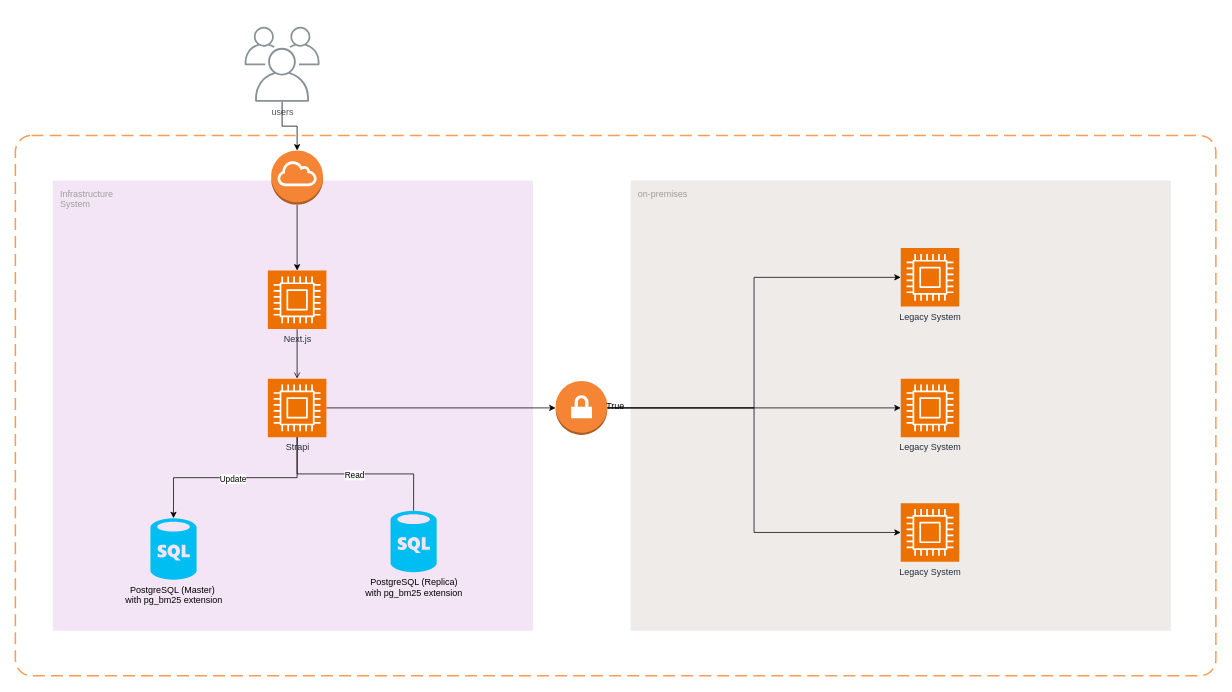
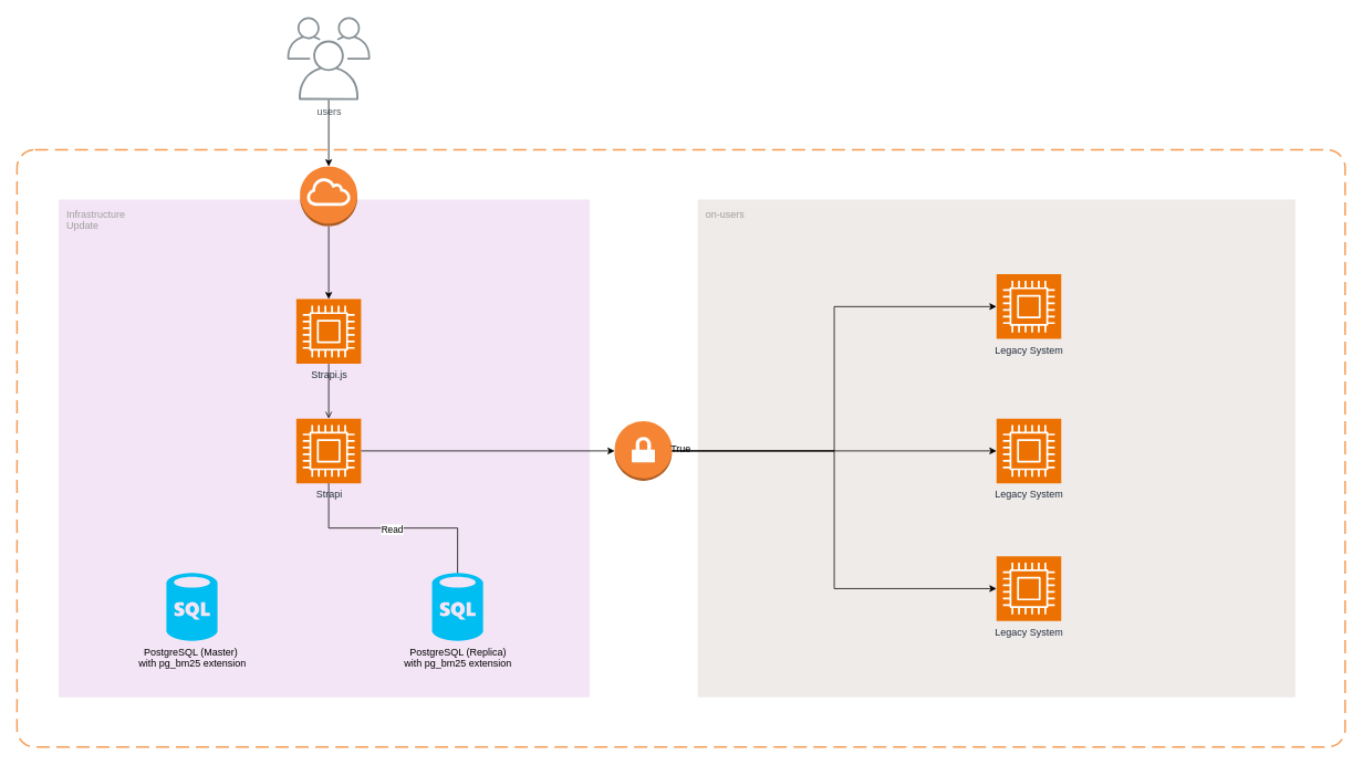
- <mxCell id="23" value="users" style="sketch=0;outlineConnect=0;gradientColor=none;fontColor=#545B64;strokeColor=none;fillColor=#879196;dashed=0;verticalLabelPosition=bottom;verticalAlign=top;align=center;html=1;fontSize=12;fontStyle=0;aspect=fixed;shape=mxgraph.aws4.illustration_users;pointerEvents=1" parent="1" vertex="1"><mxGeometry x="325.5" y="35" width="100" height="100" as="geometry" /></mxCell>
+ <mxCell id="23" value="users" style="sketch=0;outlineConnect=0;gradientColor=none;fontColor=#545B64;strokeColor=none;fillColor=#879196;dashed=0;verticalLabelPosition=bottom;verticalAlign=top;align=center;html=1;fontSize=12;fontStyle=0;aspect=fixed;shape=mxgraph.aws4.illustration_users;pointerEvents=1" parent="1" vertex="1"><mxGeometry x="345.5" y="20" width="100" height="100" as="geometry" /></mxCell>
- <mxCell id="2" value="on-premises" style="sketch=0;points=[[0,0,0],[0.25,0,0],[0.5,0,0],[0.75,0,0],[1,0,0],[1,0.25,0],[1,0.5,0],[1,0.75,0],[1,1,0],[0.75,1,0],[0.5,1,0],[0.25,1,0],[0,1,0],[0,0.75,0],[0,0.5,0],[0,0.25,0]];rounded=1;absoluteArcSize=1;arcSize=2;html=1;strokeColor=none;gradientColor=none;shadow=0;dashed=0;fontSize=12;fontColor=#9E9E9E;align=left;verticalAlign=top;spacing=10;spacingTop=-4;whiteSpace=wrap;fillColor=#EFEBE9;" parent="1" vertex="1"><mxGeometry x="840" y="240" width="720" height="600" as="geometry" /></mxCell>
+ <mxCell id="2" value="on-users" style="sketch=0;points=[[0,0,0],[0.25,0,0],[0.5,0,0],[0.75,0,0],[1,0,0],[1,0.25,0],[1,0.5,0],[1,0.75,0],[1,1,0],[0.75,1,0],[0.5,1,0],[0.25,1,0],[0,1,0],[0,0.75,0],[0,0.5,0],[0,0.25,0]];rounded=1;absoluteArcSize=1;arcSize=2;html=1;strokeColor=none;gradientColor=none;shadow=0;dashed=0;fontSize=12;fontColor=#9E9E9E;align=left;verticalAlign=top;spacing=10;spacingTop=-4;whiteSpace=wrap;fillColor=#EFEBE9;" parent="1" vertex="1"><mxGeometry x="840" y="240" width="720" height="600" as="geometry" /></mxCell>
- <mxCell id="3" value="Infrastructure&#10;System" style="sketch=0;points=[[0,0,0],[0.25,0,0],[0.5,0,0],[0.75,0,0],[1,0,0],[1,0.25,0],[1,0.5,0],[1,0.75,0],[1,1,0],[0.75,1,0],[0.5,1,0],[0.25,1,0],[0,1,0],[0,0.75,0],[0,0.5,0],[0,0.25,0]];rounded=1;absoluteArcSize=1;arcSize=2;html=1;strokeColor=none;gradientColor=none;shadow=0;dashed=0;fontSize=12;fontColor=#9E9E9E;align=left;verticalAlign=top;spacing=10;spacingTop=-4;whiteSpace=wrap;fillColor=#F3E5F5;" parent="1" vertex="1"><mxGeometry x="70" y="240" width="640" height="600" as="geometry" /></mxCell>
+ <mxCell id="3" value="Infrastructure&#10;Update" style="sketch=0;points=[[0,0,0],[0.25,0,0],[0.5,0,0],[0.75,0,0],[1,0,0],[1,0.25,0],[1,0.5,0],[1,0.75,0],[1,1,0],[0.75,1,0],[0.5,1,0],[0.25,1,0],[0,1,0],[0,0.75,0],[0,0.5,0],[0,0.25,0]];rounded=1;absoluteArcSize=1;arcSize=2;html=1;strokeColor=none;gradientColor=none;shadow=0;dashed=0;fontSize=12;fontColor=#9E9E9E;align=left;verticalAlign=top;spacing=10;spacingTop=-4;whiteSpace=wrap;fillColor=#F3E5F5;" parent="1" vertex="1"><mxGeometry x="70" y="240" width="640" height="600" as="geometry" /></mxCell>
- <mxCell id="4" value="Next.js" style="sketch=0;points=[[0,0,0],[0.25,0,0],[0.5,0,0],[0.75,0,0],[1,0,0],[0,1,0],[0.25,1,0],[0.5,1,0],[0.75,1,0],[1,1,0],[0,0.25,0],[0,0.5,0],[0,0.75,0],[1,0.25,0],[1,0.5,0],[1,0.75,0]];outlineConnect=0;fontColor=#232F3E;fillColor=#ED7100;strokeColor=#ffffff;dashed=0;verticalLabelPosition=bottom;verticalAlign=top;align=center;html=1;fontSize=12;fontStyle=0;aspect=fixed;shape=mxgraph.aws4.resourceIcon;resIcon=mxgraph.aws4.compute;" parent="1" vertex="1"><mxGeometry x="356.5" y="360" width="78" height="78" as="geometry" /></mxCell>
+ <mxCell id="4" value="Strapi.js" style="sketch=0;points=[[0,0,0],[0.25,0,0],[0.5,0,0],[0.75,0,0],[1,0,0],[0,1,0],[0.25,1,0],[0.5,1,0],[0.75,1,0],[1,1,0],[0,0.25,0],[0,0.5,0],[0,0.75,0],[1,0.25,0],[1,0.5,0],[1,0.75,0]];outlineConnect=0;fontColor=#232F3E;fillColor=#ED7100;strokeColor=#ffffff;dashed=0;verticalLabelPosition=bottom;verticalAlign=top;align=center;html=1;fontSize=12;fontStyle=0;aspect=fixed;shape=mxgraph.aws4.resourceIcon;resIcon=mxgraph.aws4.compute;" parent="1" vertex="1"><mxGeometry x="356.5" y="360" width="78" height="78" as="geometry" /></mxCell>
- <mxCell id="19" style="edgeStyle=orthogonalEdgeStyle;rounded=0;orthogonalLoop=1;jettySize=auto;html=1;entryX=0.5;entryY=0;entryDx=0;entryDy=0;entryPerimeter=0;exitX=0.5;exitY=1;exitDx=0;exitDy=0;exitPerimeter=0;" parent="1" source="10" target="13" edge="1"><mxGeometry relative="1" as="geometry" /></mxCell>
- <mxCell id="20" value="Update" style="edgeLabel;html=1;align=center;verticalAlign=middle;resizable=0;points=[];" parent="19" vertex="1" connectable="0"><mxGeometry x="0.027" y="1" relative="1" as="geometry"><mxPoint as="offset" /></mxGeometry></mxCell>
- <mxCell id="14" value="PostgreSQL (Replica)&lt;br&gt;with pg_bm25 extension" style="verticalLabelPosition=bottom;html=1;verticalAlign=top;align=center;strokeColor=none;fillColor=#00BEF2;shape=mxgraph.azure.sql_database;" parent="1" vertex="1"><mxGeometry x="520" y="680" width="61.5" height="82" as="geometry" /></mxCell>
+ <mxCell id="14" value="PostgreSQL (Replica)&lt;br&gt;with pg_bm25 extension" style="verticalLabelPosition=bottom;html=1;verticalAlign=top;align=center;strokeColor=none;fillColor=#00BEF2;shape=mxgraph.azure.sql_database;" parent="1" vertex="1"><mxGeometry x="520" y="690" width="61.5" height="82" as="geometry" /></mxCell>
